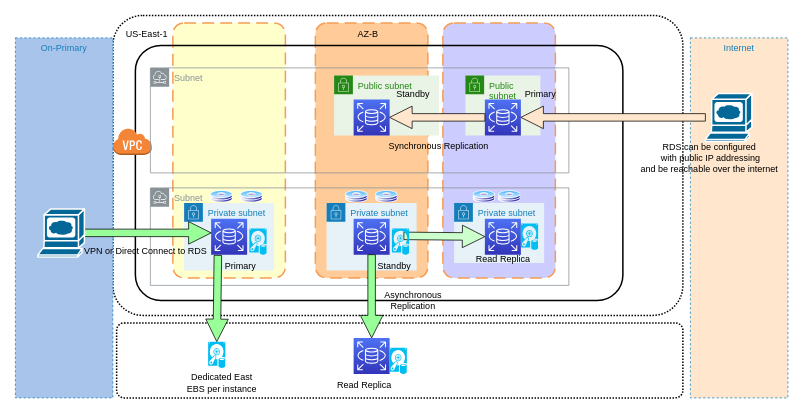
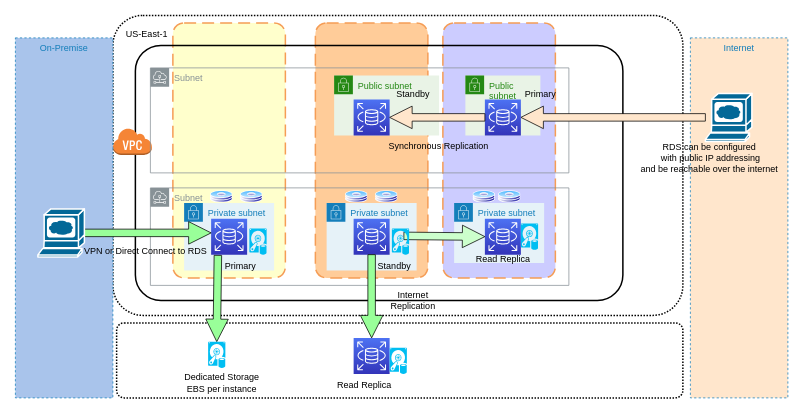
- <mxCell id="22" value="AZ-B" style="text;html=1;align=center;verticalAlign=middle;resizable=0;points=[];autosize=1;strokeColor=none;fillColor=none;" parent="1" vertex="1"><mxGeometry x="465" y="30" width="50" height="30" as="geometry" /></mxCell>
- <mxCell id="24" value="On-Primary" style="fillColor=#A9C4EB;strokeColor=#147EBA;dashed=1;verticalAlign=top;fontStyle=0;fontColor=#147EBA;" vertex="1" parent="1"><mxGeometry x="20" y="50" width="130" height="480" as="geometry" /></mxCell>
+ <mxCell id="24" value="On-Premise" style="fillColor=#A9C4EB;strokeColor=#147EBA;dashed=1;verticalAlign=top;fontStyle=0;fontColor=#147EBA;" vertex="1" parent="1"><mxGeometry x="20" y="50" width="130" height="480" as="geometry" /></mxCell>
- <mxCell id="45" value="Asynchronous&lt;br&gt;Replication" style="text;html=1;align=center;verticalAlign=middle;resizable=0;points=[];autosize=1;strokeColor=none;fillColor=none;" vertex="1" parent="1"><mxGeometry x="500" y="380" width="100" height="40" as="geometry" /></mxCell>
+ <mxCell id="45" value="Internet&lt;br&gt;Replication" style="text;html=1;align=center;verticalAlign=middle;resizable=0;points=[];autosize=1;strokeColor=none;fillColor=none;" vertex="1" parent="1"><mxGeometry x="500" y="380" width="100" height="40" as="geometry" /></mxCell>
- <mxCell id="41" value="Dedicated East&lt;br&gt;EBS per instance&lt;br&gt;" style="text;html=1;align=center;verticalAlign=middle;resizable=0;points=[];autosize=1;strokeColor=none;fillColor=none;" vertex="1" parent="1"><mxGeometry x="235" y="490" width="120" height="40" as="geometry" /></mxCell>
+ <mxCell id="41" value="Dedicated Storage&lt;br&gt;EBS per instance&lt;br&gt;" style="text;html=1;align=center;verticalAlign=middle;resizable=0;points=[];autosize=1;strokeColor=none;fillColor=none;" vertex="1" parent="1"><mxGeometry x="235" y="490" width="120" height="40" as="geometry" /></mxCell>
